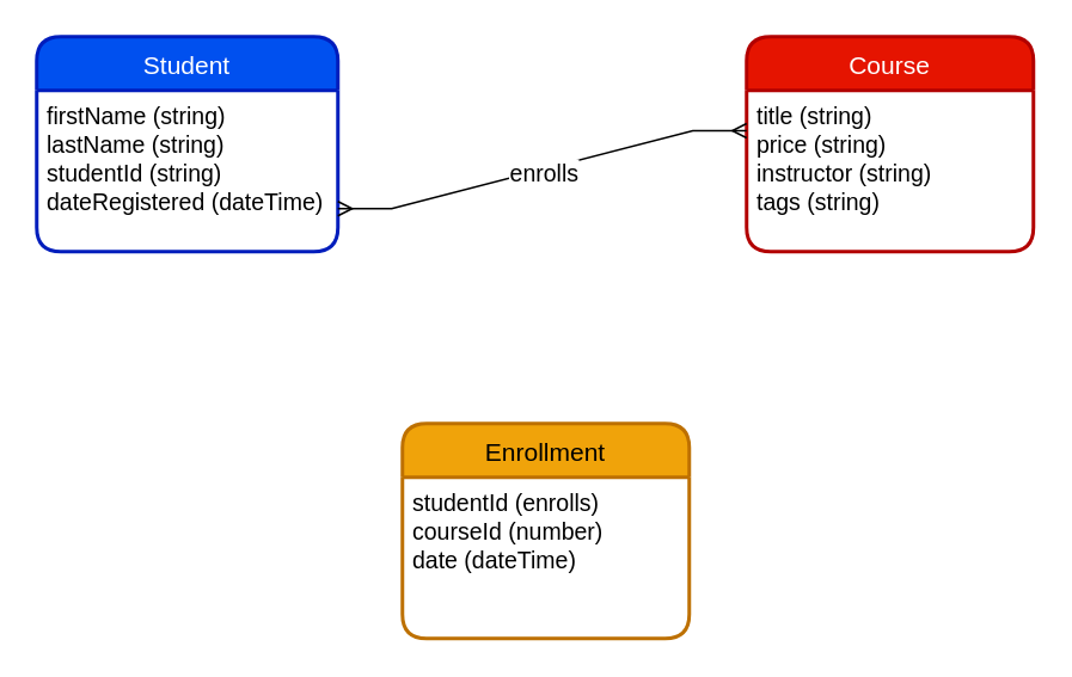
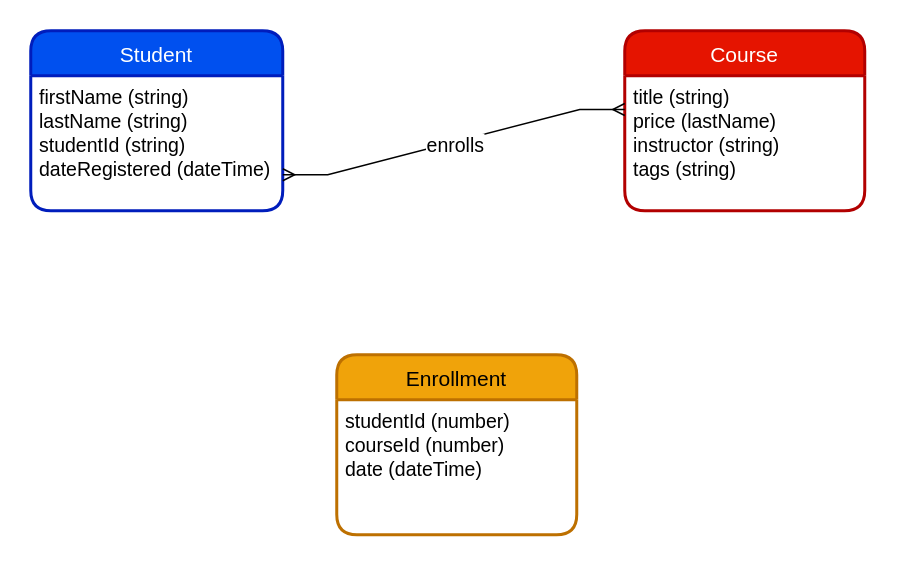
- <mxCell id="5" value="title (string)&#10;price (string)&#10;instructor (string)&#10;tags (string)" style="align=left;strokeColor=none;fillColor=none;spacingLeft=4;fontSize=13;verticalAlign=top;resizable=0;rotatable=0;part=1;" vertex="1" parent="4"><mxGeometry y="30" width="160" height="90" as="geometry" /></mxCell>
+ <mxCell id="5" value="title (string)&#10;price (lastName)&#10;instructor (string)&#10;tags (string)" style="align=left;strokeColor=none;fillColor=none;spacingLeft=4;fontSize=13;verticalAlign=top;resizable=0;rotatable=0;part=1;" vertex="1" parent="4"><mxGeometry y="30" width="160" height="90" as="geometry" /></mxCell>
- <mxCell id="9" value="studentId (enrolls)&#10;courseId (number)&#10;date (dateTime)&#10;" style="align=left;strokeColor=none;fillColor=none;spacingLeft=4;fontSize=13;verticalAlign=top;resizable=0;rotatable=0;part=1;" vertex="1" parent="8"><mxGeometry y="30" width="160" height="90" as="geometry" /></mxCell>
+ <mxCell id="9" value="studentId (number)&#10;courseId (number)&#10;date (dateTime)&#10;" style="align=left;strokeColor=none;fillColor=none;spacingLeft=4;fontSize=13;verticalAlign=top;resizable=0;rotatable=0;part=1;" vertex="1" parent="8"><mxGeometry y="30" width="160" height="90" as="geometry" /></mxCell>
